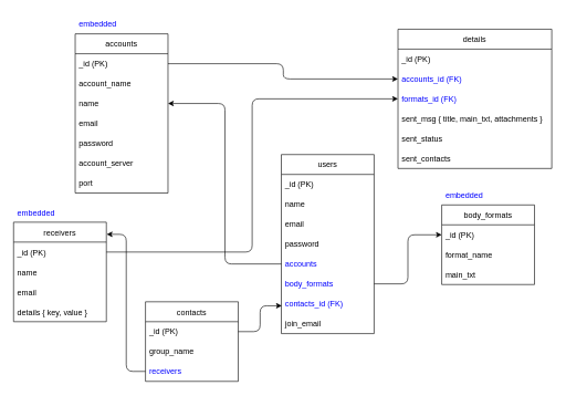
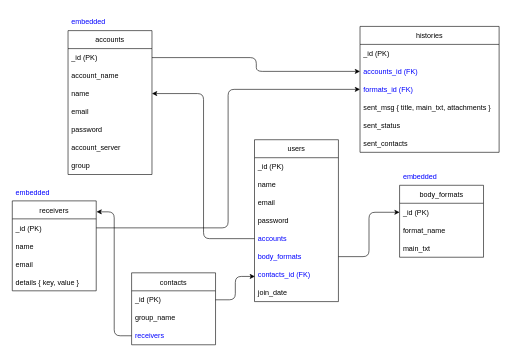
- <mxCell id="32" value="details" style="swimlane;fontStyle=0;childLayout=stackLayout;horizontal=1;startSize=30;horizontalStack=0;resizeParent=1;resizeParentMax=0;resizeLast=0;collapsible=1;marginBottom=0;labelBackgroundColor=none;fontColor=#000000;strokeColor=#000000;fillColor=#FFFFFF;" parent="1" vertex="1"><mxGeometry x="600" y="43" width="232" height="210" as="geometry" /></mxCell>
+ <mxCell id="32" value="histories" style="swimlane;fontStyle=0;childLayout=stackLayout;horizontal=1;startSize=30;horizontalStack=0;resizeParent=1;resizeParentMax=0;resizeLast=0;collapsible=1;marginBottom=0;labelBackgroundColor=none;fontColor=#000000;strokeColor=#000000;fillColor=#FFFFFF;" parent="1" vertex="1"><mxGeometry x="600" y="43" width="232" height="210" as="geometry" /></mxCell>
- <mxCell id="18" value="port" style="text;strokeColor=none;fillColor=none;align=left;verticalAlign=middle;spacingLeft=4;spacingRight=4;overflow=hidden;points=[[0,0.5],[1,0.5]];portConstraint=eastwest;rotatable=0;labelBackgroundColor=none;fontColor=#000000;" parent="11" vertex="1"><mxGeometry y="210" width="140" height="30" as="geometry" /></mxCell>
+ <mxCell id="18" value="group" style="text;strokeColor=none;fillColor=none;align=left;verticalAlign=middle;spacingLeft=4;spacingRight=4;overflow=hidden;points=[[0,0.5],[1,0.5]];portConstraint=eastwest;rotatable=0;labelBackgroundColor=none;fontColor=#000000;" parent="11" vertex="1"><mxGeometry y="210" width="140" height="30" as="geometry" /></mxCell>
- <mxCell id="10" value="join_email" style="text;strokeColor=none;fillColor=none;align=left;verticalAlign=middle;spacingLeft=4;spacingRight=4;overflow=hidden;points=[[0,0.5],[1,0.5]];portConstraint=eastwest;rotatable=0;labelBackgroundColor=none;fontColor=#000000;" parent="2" vertex="1"><mxGeometry y="240" width="140" height="30" as="geometry" /></mxCell>
+ <mxCell id="10" value="join_date" style="text;strokeColor=none;fillColor=none;align=left;verticalAlign=middle;spacingLeft=4;spacingRight=4;overflow=hidden;points=[[0,0.5],[1,0.5]];portConstraint=eastwest;rotatable=0;labelBackgroundColor=none;fontColor=#000000;" parent="2" vertex="1"><mxGeometry y="240" width="140" height="30" as="geometry" /></mxCell>
